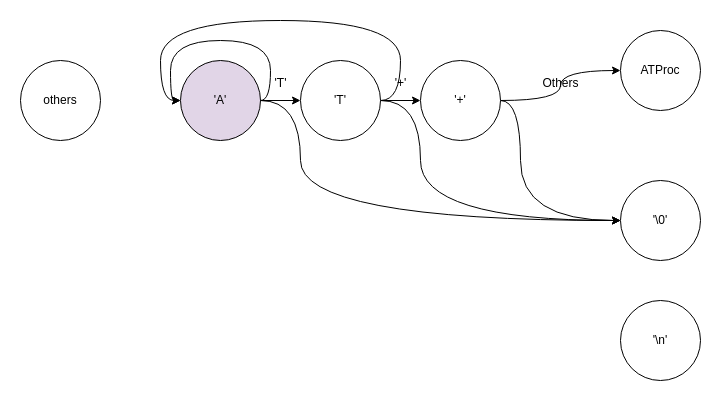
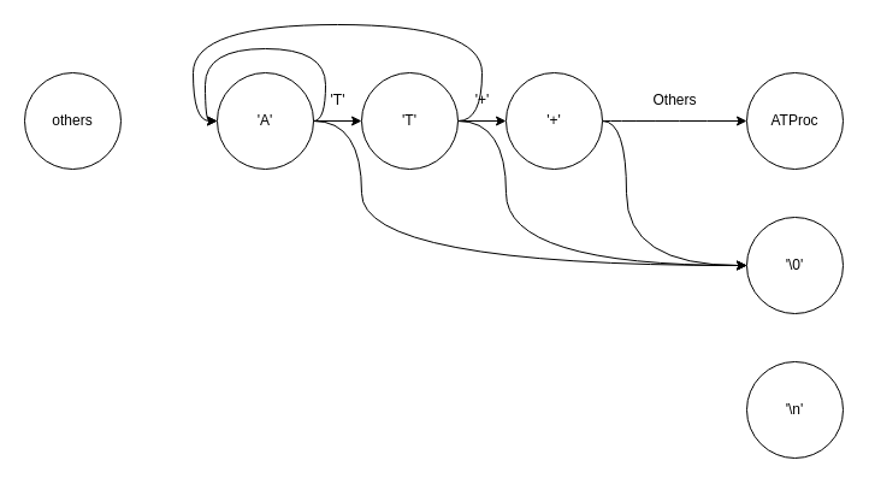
- <mxCell id="12" value="ATProc" style="ellipse;whiteSpace=wrap;html=1;aspect=fixed;rounded=1;" parent="1" vertex="1"><mxGeometry x="620" y="30" width="80" height="80" as="geometry" /></mxCell>
+ <mxCell id="12" value="ATProc" style="ellipse;whiteSpace=wrap;html=1;aspect=fixed;rounded=1;" parent="1" vertex="1"><mxGeometry x="620" y="60" width="80" height="80" as="geometry" /></mxCell>
- <mxCell id="4" value="'A'" style="ellipse;whiteSpace=wrap;html=1;aspect=fixed;rounded=1;fillColor=#e1d5e7;" parent="1" vertex="1"><mxGeometry x="180" y="60" width="80" height="80" as="geometry" /></mxCell>
+ <mxCell id="4" value="'A'" style="ellipse;whiteSpace=wrap;html=1;aspect=fixed;rounded=1;" parent="1" vertex="1"><mxGeometry x="180" y="60" width="80" height="80" as="geometry" /></mxCell>
